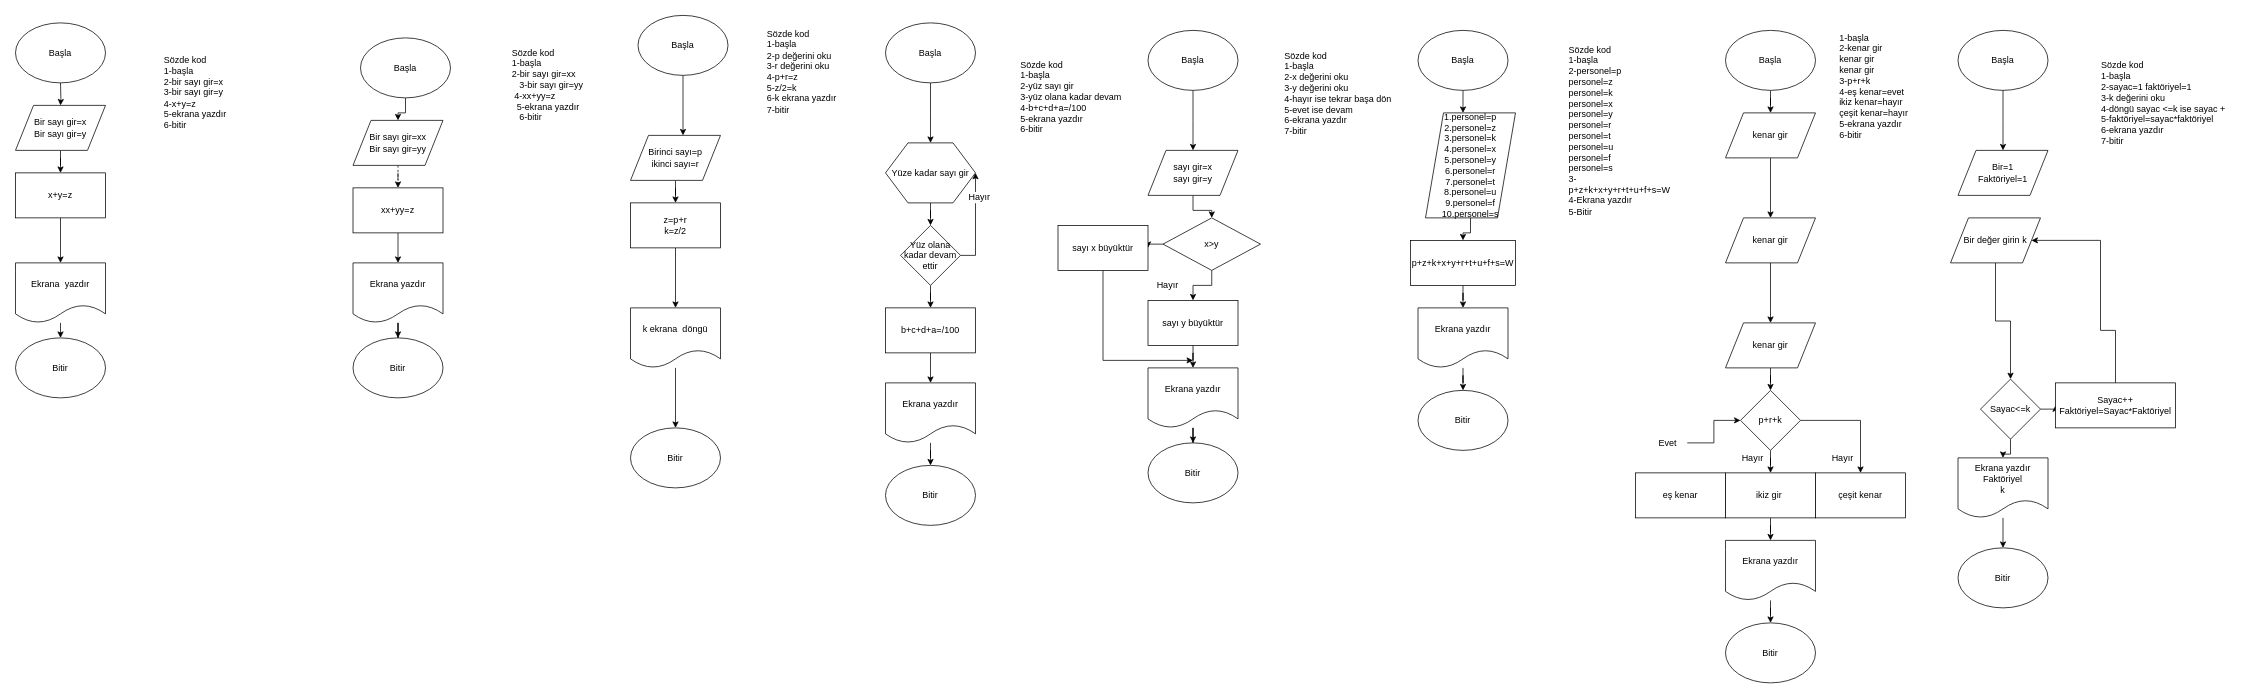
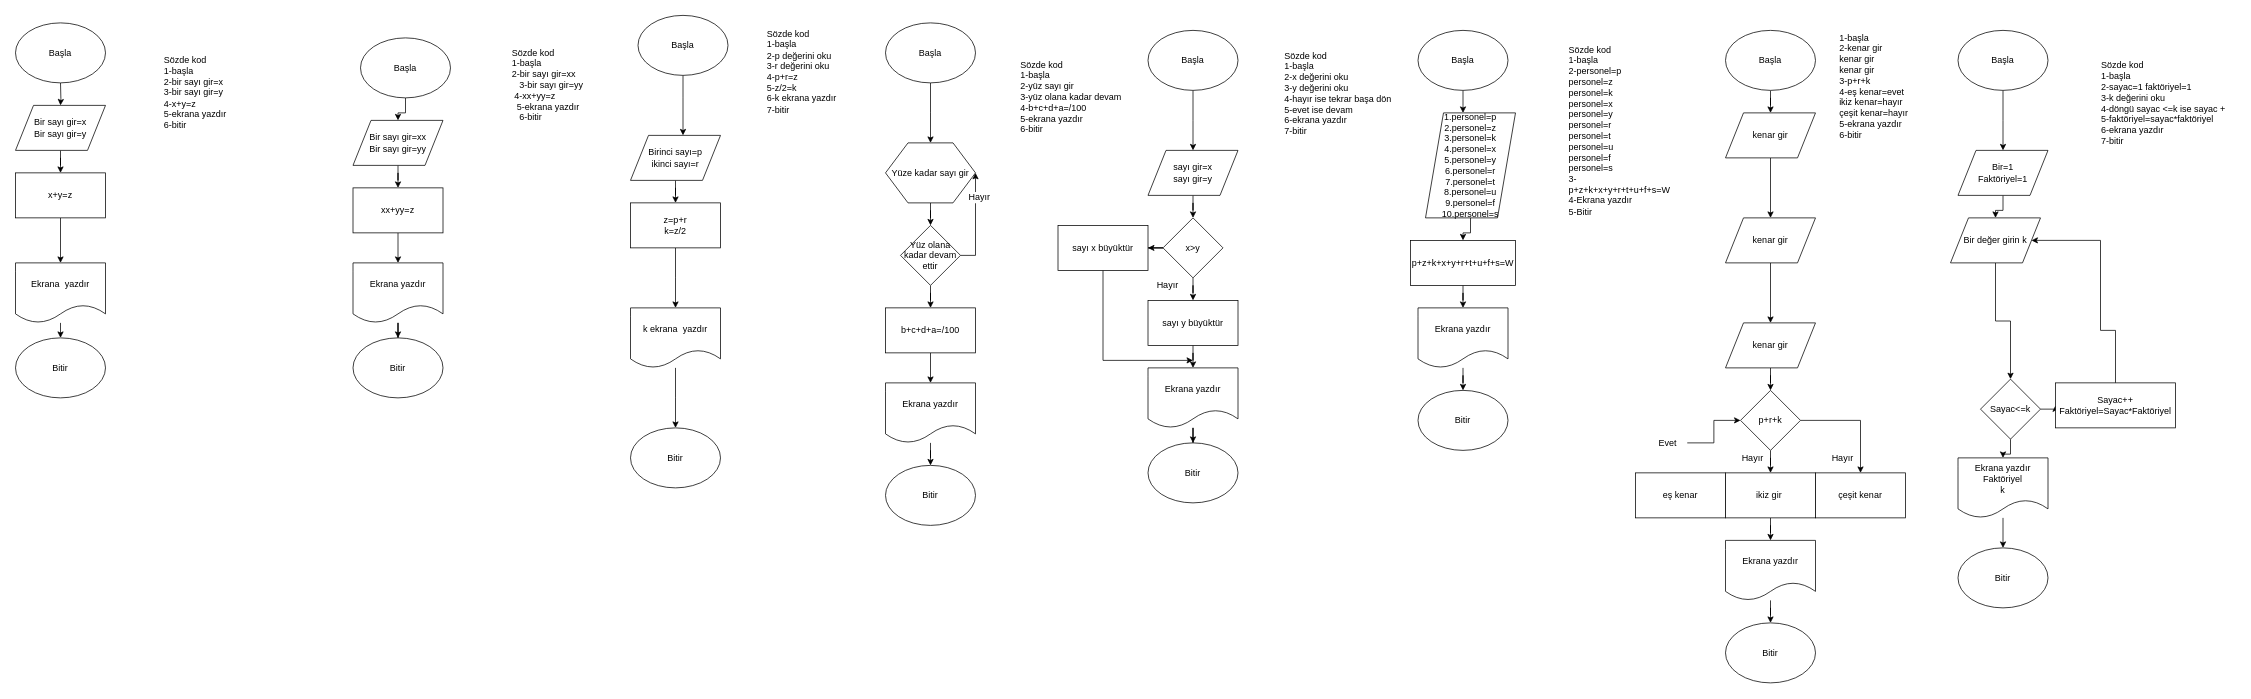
- <mxCell id="14" value="" style="edgeStyle=orthogonalEdgeStyle;rounded=0;orthogonalLoop=1;jettySize=auto;html=1;dashed=1;" edge="1" parent="1" source="15" target="17"><mxGeometry relative="1" as="geometry" /></mxCell>
+ <mxCell id="14" value="" style="edgeStyle=orthogonalEdgeStyle;rounded=0;orthogonalLoop=1;jettySize=auto;html=1;" edge="1" parent="1" source="15" target="17"><mxGeometry relative="1" as="geometry" /></mxCell>
+ <mxCell id="97" value="" style="edgeStyle=orthogonalEdgeStyle;rounded=0;orthogonalLoop=1;jettySize=auto;html=1;" edge="1" parent="1" source="98" target="100"><mxGeometry relative="1" as="geometry" /></mxCell>
- <mxCell id="52" value="x&amp;gt;y" style="rhombus;whiteSpace=wrap;html=1;" vertex="1" parent="1"><mxGeometry x="1550" y="290" width="130" height="70" as="geometry" /></mxCell>
+ <mxCell id="52" value="x&amp;gt;y" style="rhombus;whiteSpace=wrap;html=1;" vertex="1" parent="1"><mxGeometry x="1550" y="290" width="80" height="80" as="geometry" /></mxCell>
- <mxCell id="29" value="k ekrana&amp;nbsp; döngü" style="shape=document;whiteSpace=wrap;html=1;boundedLbl=1;" vertex="1" parent="1"><mxGeometry x="840" y="410" width="120" height="80" as="geometry" /></mxCell>
+ <mxCell id="29" value="k ekrana&amp;nbsp; yazdır" style="shape=document;whiteSpace=wrap;html=1;boundedLbl=1;" vertex="1" parent="1"><mxGeometry x="840" y="410" width="120" height="80" as="geometry" /></mxCell>
